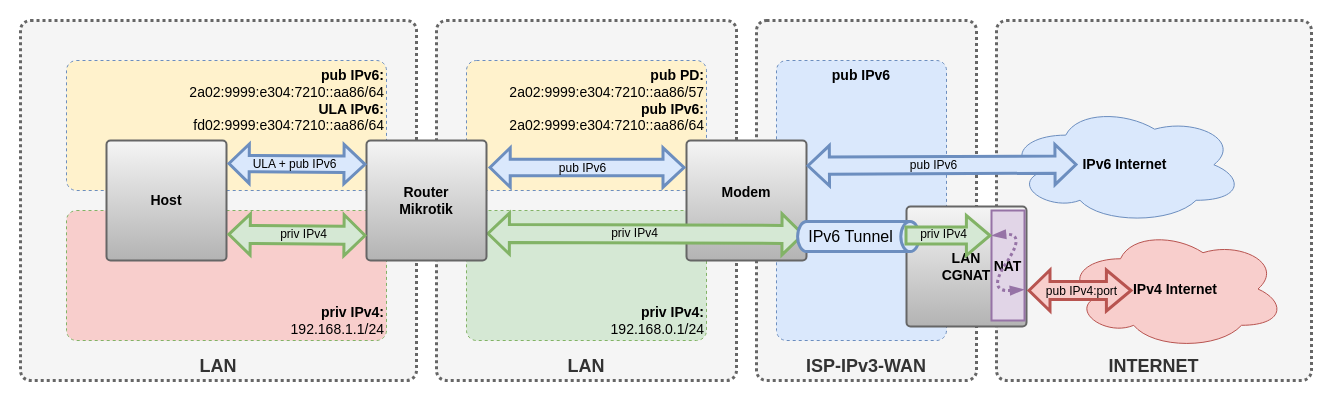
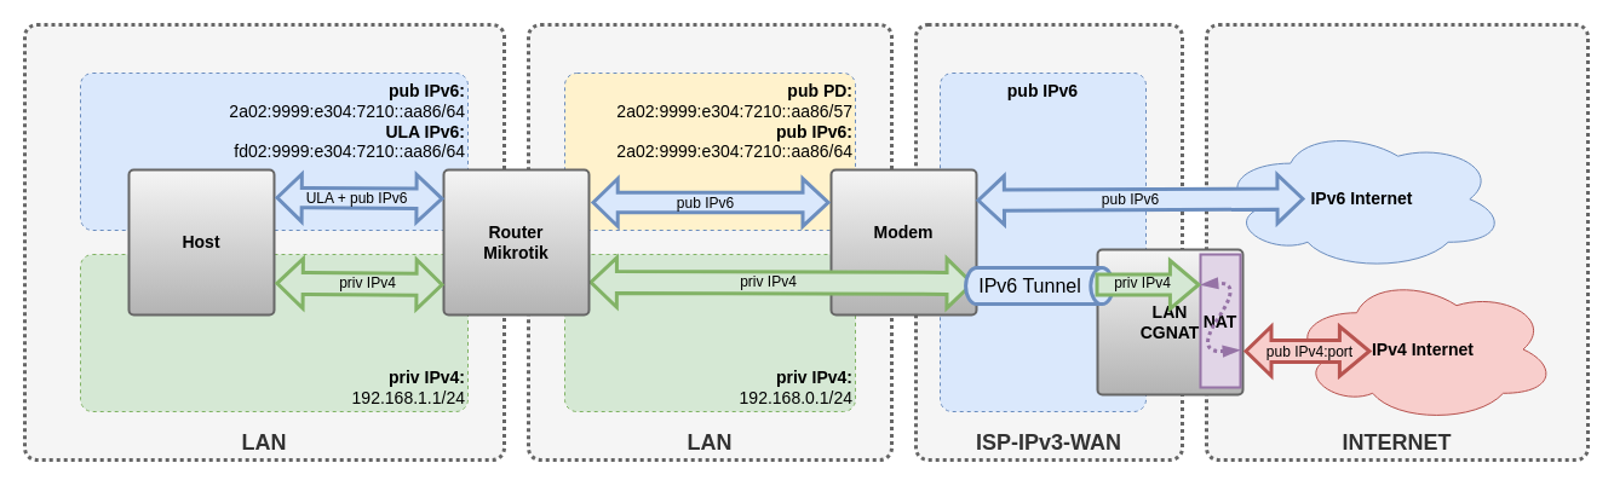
- <mxCell id="26" value="&lt;font style=&quot;font-size: 14px;&quot;&gt;&lt;b&gt;pub IPv6:&lt;/b&gt;&lt;br&gt;2a02:9999:e304:7210::aa86/64&lt;br&gt;&lt;b&gt;ULA IPv6:&lt;/b&gt;&lt;br&gt;fd02:9999:e304:7210::aa86/64&lt;br&gt;&lt;/font&gt;" style="rounded=1;whiteSpace=wrap;html=1;fillColor=#fff2cc;strokeColor=#6c8ebf;absoluteArcSize=1;verticalAlign=top;align=right;dashed=1;" parent="1" vertex="1"><mxGeometry x="66" y="60" width="320" height="130" as="geometry" /></mxCell>
+ <mxCell id="26" value="&lt;font style=&quot;font-size: 14px;&quot;&gt;&lt;b&gt;pub IPv6:&lt;/b&gt;&lt;br&gt;2a02:9999:e304:7210::aa86/64&lt;br&gt;&lt;b&gt;ULA IPv6:&lt;/b&gt;&lt;br&gt;fd02:9999:e304:7210::aa86/64&lt;br&gt;&lt;/font&gt;" style="rounded=1;whiteSpace=wrap;html=1;fillColor=#dae8fc;strokeColor=#6c8ebf;absoluteArcSize=1;verticalAlign=top;align=right;dashed=1;" parent="1" vertex="1"><mxGeometry x="66" y="60" width="320" height="130" as="geometry" /></mxCell>
- <mxCell id="27" value="&lt;font style=&quot;font-size: 14px;&quot;&gt;&lt;b&gt;priv IPv4:&lt;/b&gt;&lt;br&gt;192.168.1.1/24&lt;br&gt;&lt;/font&gt;" style="rounded=1;whiteSpace=wrap;html=1;fillColor=#f8cecc;strokeColor=#82b366;absoluteArcSize=1;verticalAlign=bottom;align=right;dashed=1;" parent="1" vertex="1"><mxGeometry x="66" y="210" width="320" height="130" as="geometry" /></mxCell>
+ <mxCell id="27" value="&lt;font style=&quot;font-size: 14px;&quot;&gt;&lt;b&gt;priv IPv4:&lt;/b&gt;&lt;br&gt;192.168.1.1/24&lt;br&gt;&lt;/font&gt;" style="rounded=1;whiteSpace=wrap;html=1;fillColor=#d5e8d4;strokeColor=#82b366;absoluteArcSize=1;verticalAlign=bottom;align=right;dashed=1;" parent="1" vertex="1"><mxGeometry x="66" y="210" width="320" height="130" as="geometry" /></mxCell>
